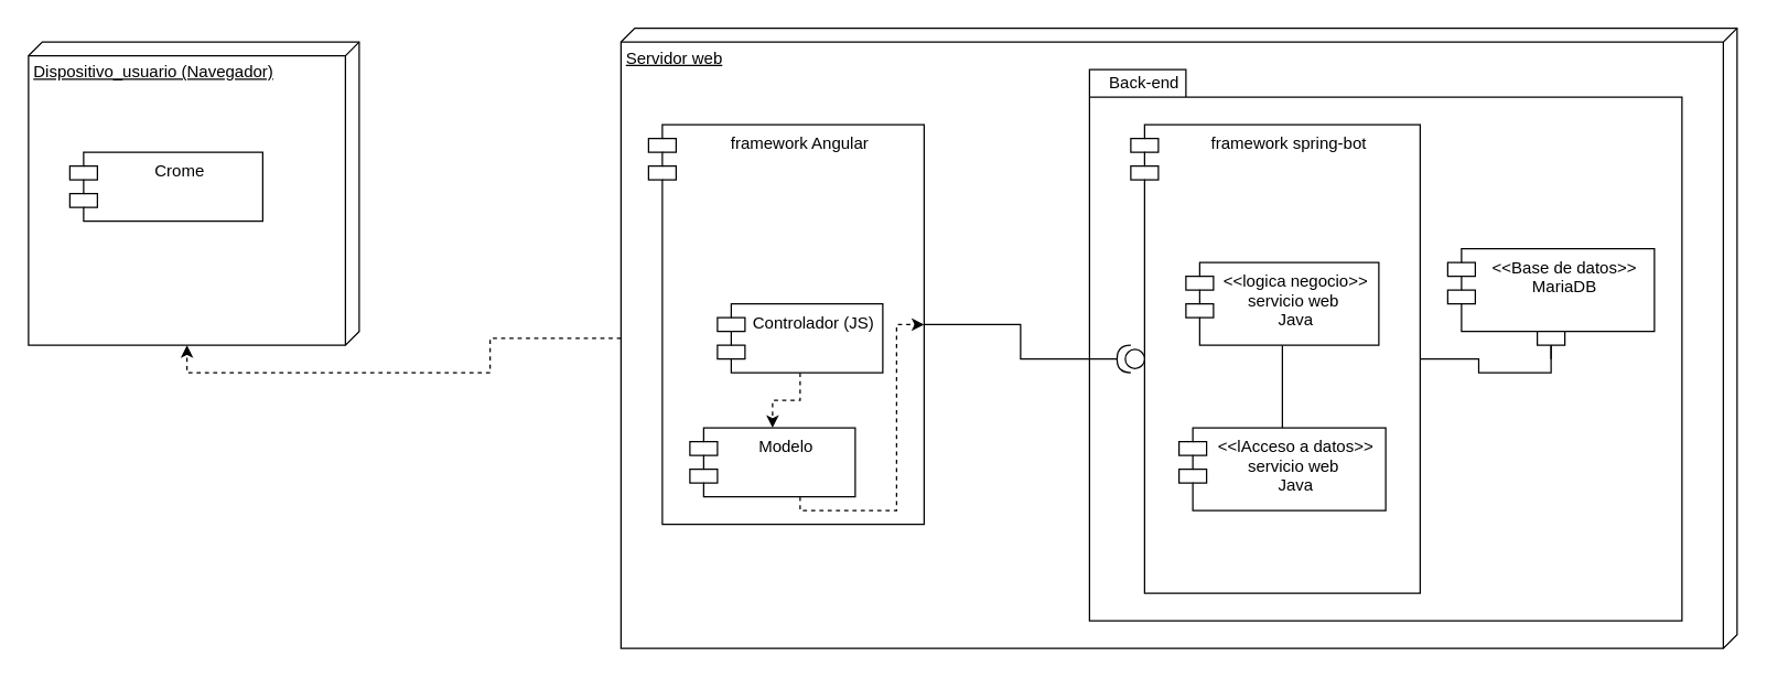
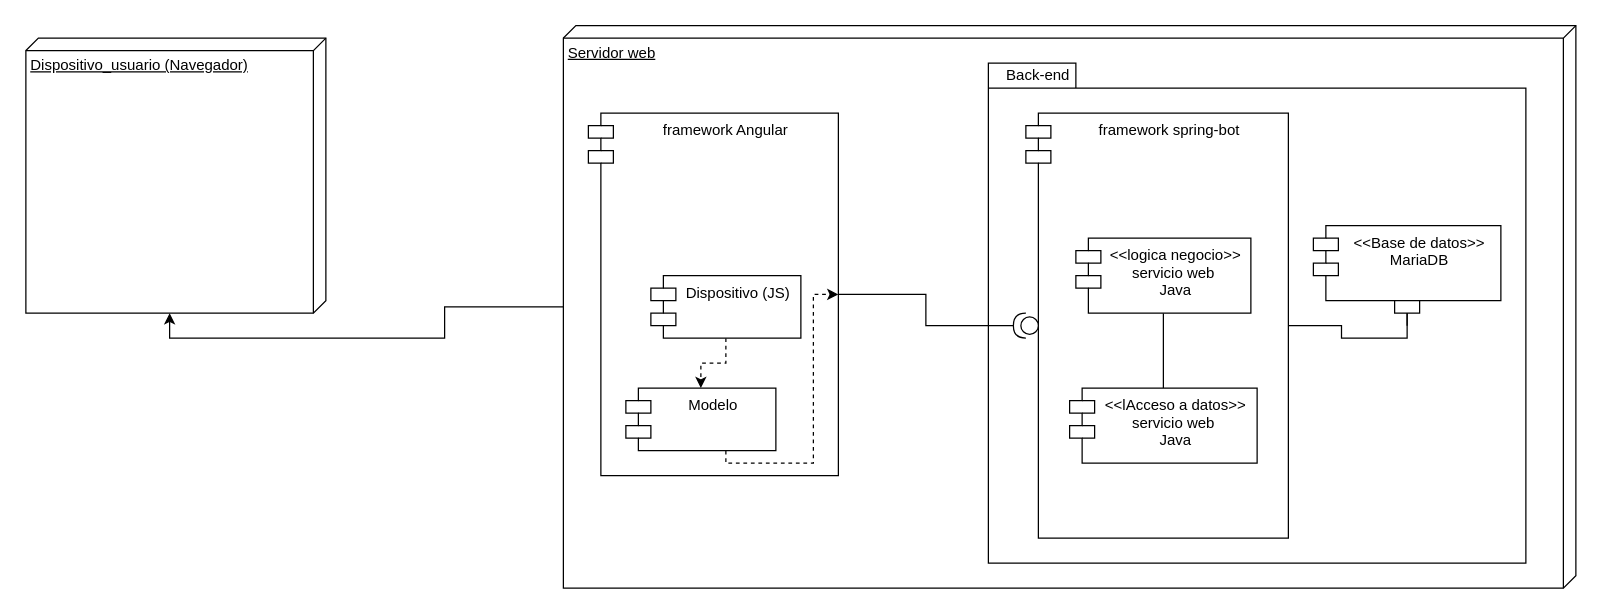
- <mxCell id="3" value="Crome" style="shape=module;align=left;spacingLeft=20;align=center;verticalAlign=top;" parent="1" vertex="1"><mxGeometry x="50" y="110" width="140" height="50" as="geometry" /></mxCell>
- <mxCell id="8" value="Controlador (JS)" style="shape=module;align=left;spacingLeft=20;align=center;verticalAlign=top;" parent="1" vertex="1"><mxGeometry x="520" y="220" width="120" height="50" as="geometry" /></mxCell>
+ <mxCell id="8" value="Dispositivo (JS)" style="shape=module;align=left;spacingLeft=20;align=center;verticalAlign=top;" parent="1" vertex="1"><mxGeometry x="520" y="220" width="120" height="50" as="geometry" /></mxCell>
- <mxCell id="4" style="edgeStyle=orthogonalEdgeStyle;rounded=0;orthogonalLoop=1;jettySize=auto;html=1;entryX=0;entryY=0;entryDx=220;entryDy=125;entryPerimeter=0;dashed=1;" parent="1" source="5" target="2" edge="1"><mxGeometry relative="1" as="geometry" /></mxCell>
+ <mxCell id="4" style="edgeStyle=orthogonalEdgeStyle;rounded=0;orthogonalLoop=1;jettySize=auto;html=1;entryX=0;entryY=0;entryDx=220;entryDy=125;entryPerimeter=0;dashed=0;" parent="1" source="5" target="2" edge="1"><mxGeometry relative="1" as="geometry" /></mxCell>
